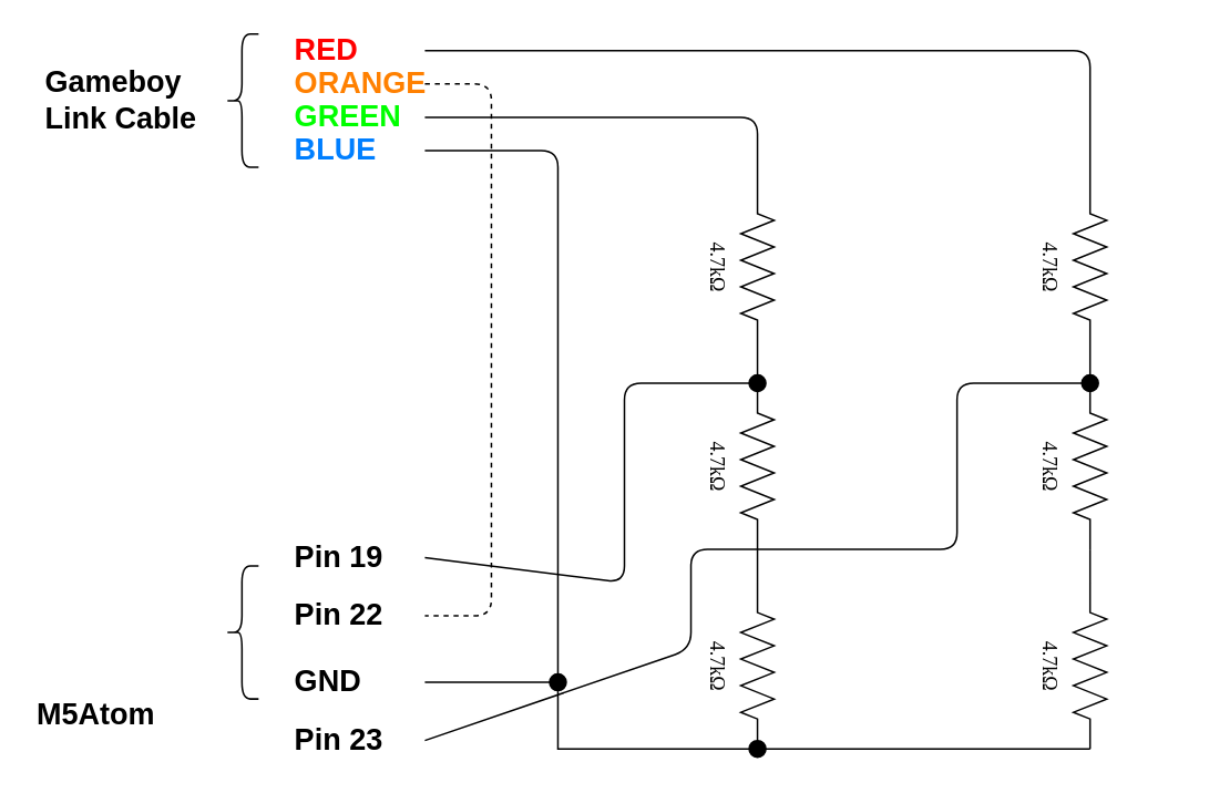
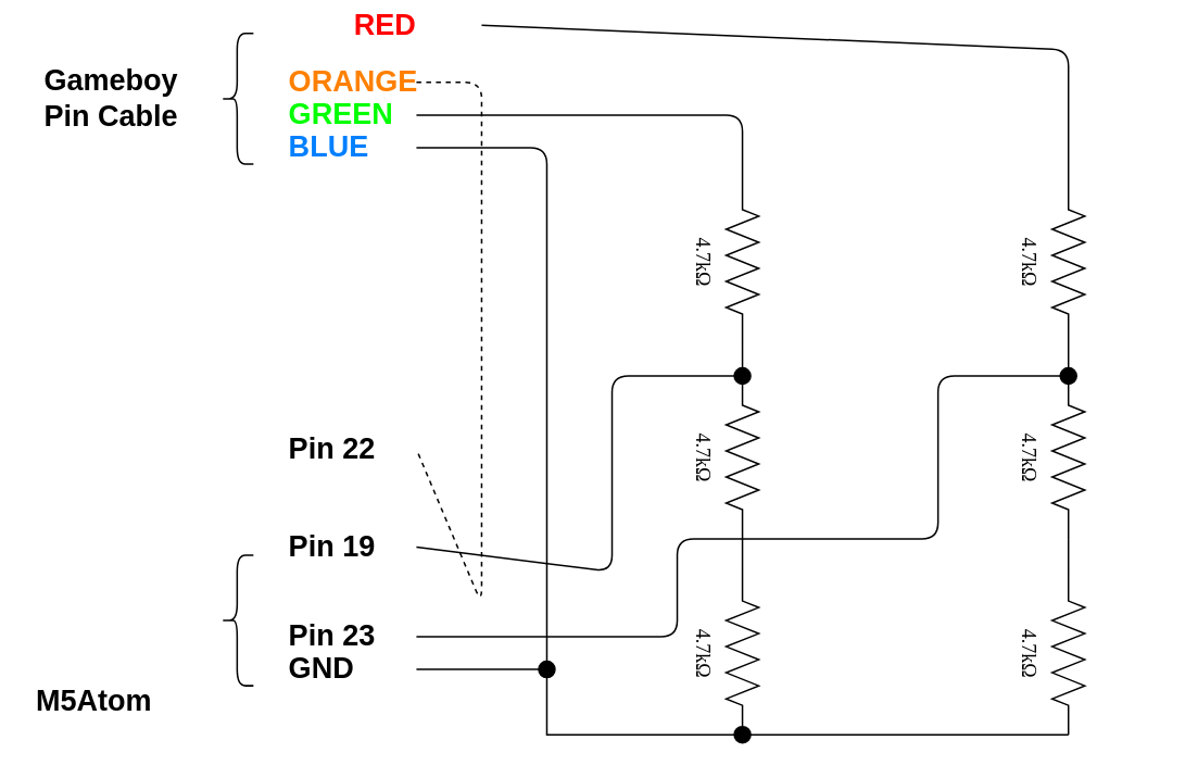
- <mxCell id="14" value="&lt;font size=&quot;4&quot;&gt;RED&lt;/font&gt;" style="text;html=1;strokeColor=none;fillColor=none;align=left;verticalAlign=middle;whiteSpace=wrap;rounded=0;fontColor=#FF0000;fontStyle=1" parent="1" vertex="1"><mxGeometry x="175" y="20" width="80" height="20" as="geometry" /></mxCell>
+ <mxCell id="14" value="&lt;font size=&quot;4&quot;&gt;RED&lt;/font&gt;" style="text;html=1;strokeColor=none;fillColor=none;align=left;verticalAlign=middle;whiteSpace=wrap;rounded=0;fontColor=#FF0000;fontStyle=1" parent="1" vertex="1"><mxGeometry x="215" y="5" width="80" height="20" as="geometry" /></mxCell>
- <mxCell id="33" value="&lt;font color=&quot;#000000&quot; style=&quot;font-size: 18px;&quot;&gt;Gameboy&lt;br style=&quot;font-size: 18px;&quot;&gt;Link Cable&lt;/font&gt;" style="text;strokeColor=none;fillColor=none;align=left;verticalAlign=middle;rounded=0;fontColor=#FF0000;fontStyle=1;html=1;whiteSpace=wrap;fontSize=18;" parent="1" vertex="1"><mxGeometry x="25" y="35" width="110" height="50" as="geometry" /></mxCell>
+ <mxCell id="33" value="&lt;font color=&quot;#000000&quot; style=&quot;font-size: 18px;&quot;&gt;Gameboy&lt;br style=&quot;font-size: 18px;&quot;&gt;Pin Cable&lt;/font&gt;" style="text;strokeColor=none;fillColor=none;align=left;verticalAlign=middle;rounded=0;fontColor=#FF0000;fontStyle=1;html=1;whiteSpace=wrap;fontSize=18;" parent="1" vertex="1"><mxGeometry x="25" y="35" width="110" height="50" as="geometry" /></mxCell>
- <mxCell id="19" value="&lt;font size=&quot;4&quot;&gt;&lt;font color=&quot;#000000&quot;&gt;Pin 22&lt;/font&gt;&lt;br&gt;&lt;/font&gt;" style="text;html=1;strokeColor=none;fillColor=none;align=left;verticalAlign=middle;whiteSpace=wrap;rounded=0;fontColor=#FF0000;fontStyle=1" parent="1" vertex="1"><mxGeometry x="175" y="360" width="80" height="20" as="geometry" /></mxCell>
+ <mxCell id="19" value="&lt;font size=&quot;4&quot;&gt;&lt;font color=&quot;#000000&quot;&gt;Pin 22&lt;/font&gt;&lt;br&gt;&lt;/font&gt;" style="text;html=1;strokeColor=none;fillColor=none;align=left;verticalAlign=middle;whiteSpace=wrap;rounded=0;fontColor=#FF0000;fontStyle=1" parent="1" vertex="1"><mxGeometry x="175" y="265" width="80" height="20" as="geometry" /></mxCell>
- <mxCell id="20" value="&lt;font size=&quot;4&quot;&gt;&lt;font color=&quot;#000000&quot;&gt;Pin 23&lt;/font&gt;&lt;br&gt;&lt;/font&gt;" style="text;html=1;strokeColor=none;fillColor=none;align=left;verticalAlign=middle;whiteSpace=wrap;rounded=0;fontColor=#FF0000;fontStyle=1" parent="1" vertex="1"><mxGeometry x="175" y="435" width="80" height="20" as="geometry" /></mxCell>
+ <mxCell id="20" value="&lt;font size=&quot;4&quot;&gt;&lt;font color=&quot;#000000&quot;&gt;Pin 23&lt;/font&gt;&lt;br&gt;&lt;/font&gt;" style="text;html=1;strokeColor=none;fillColor=none;align=left;verticalAlign=middle;whiteSpace=wrap;rounded=0;fontColor=#FF0000;fontStyle=1" parent="1" vertex="1"><mxGeometry x="175" y="380" width="80" height="20" as="geometry" /></mxCell>
